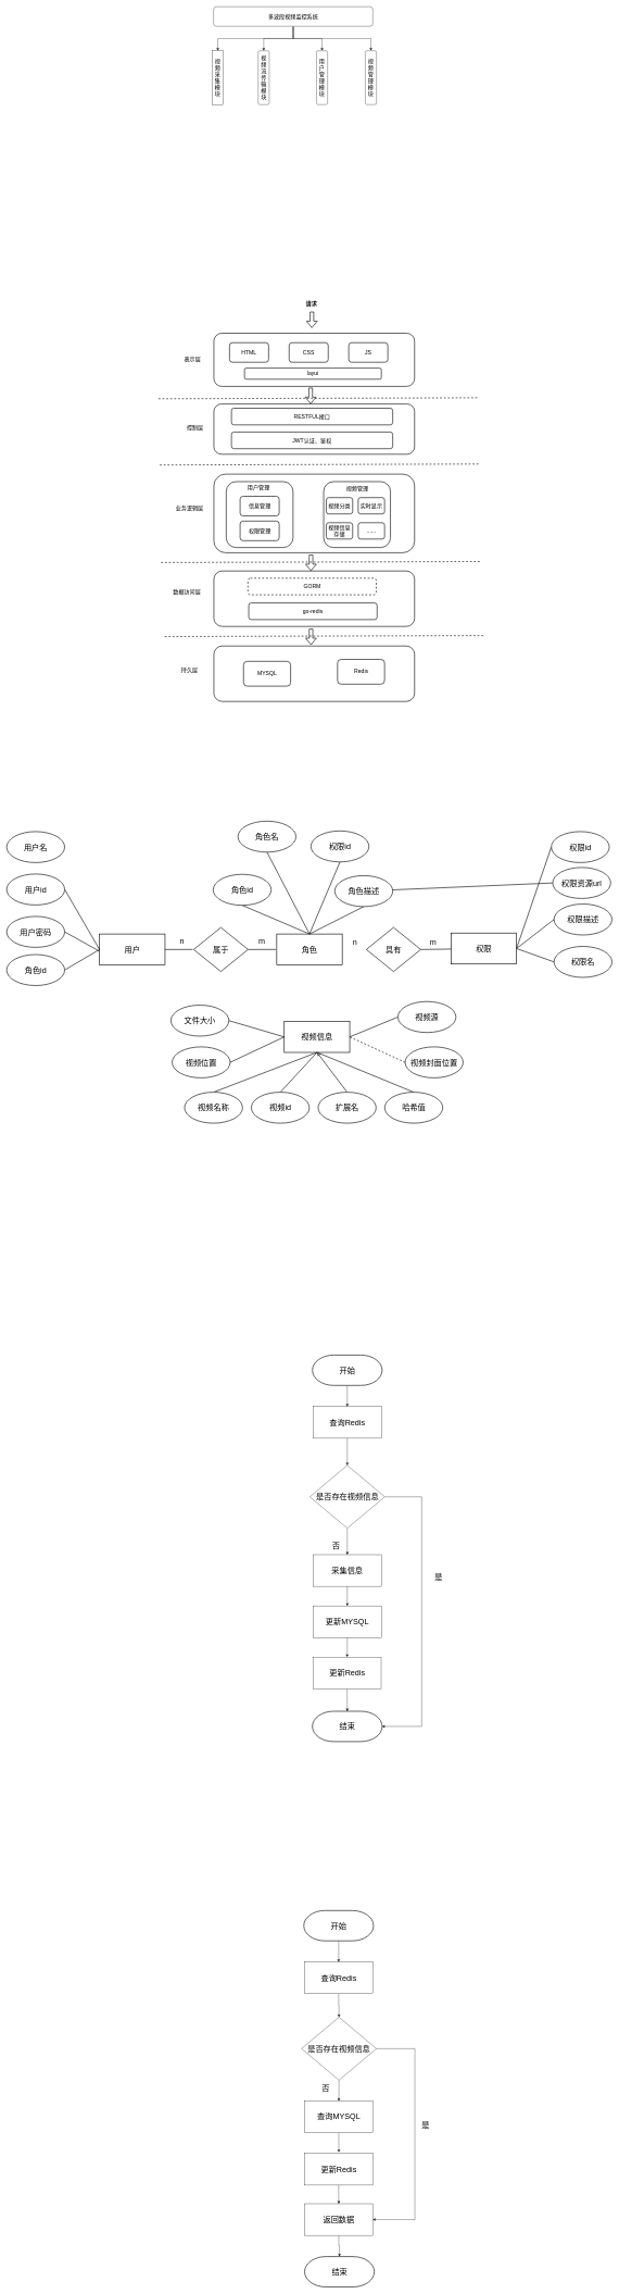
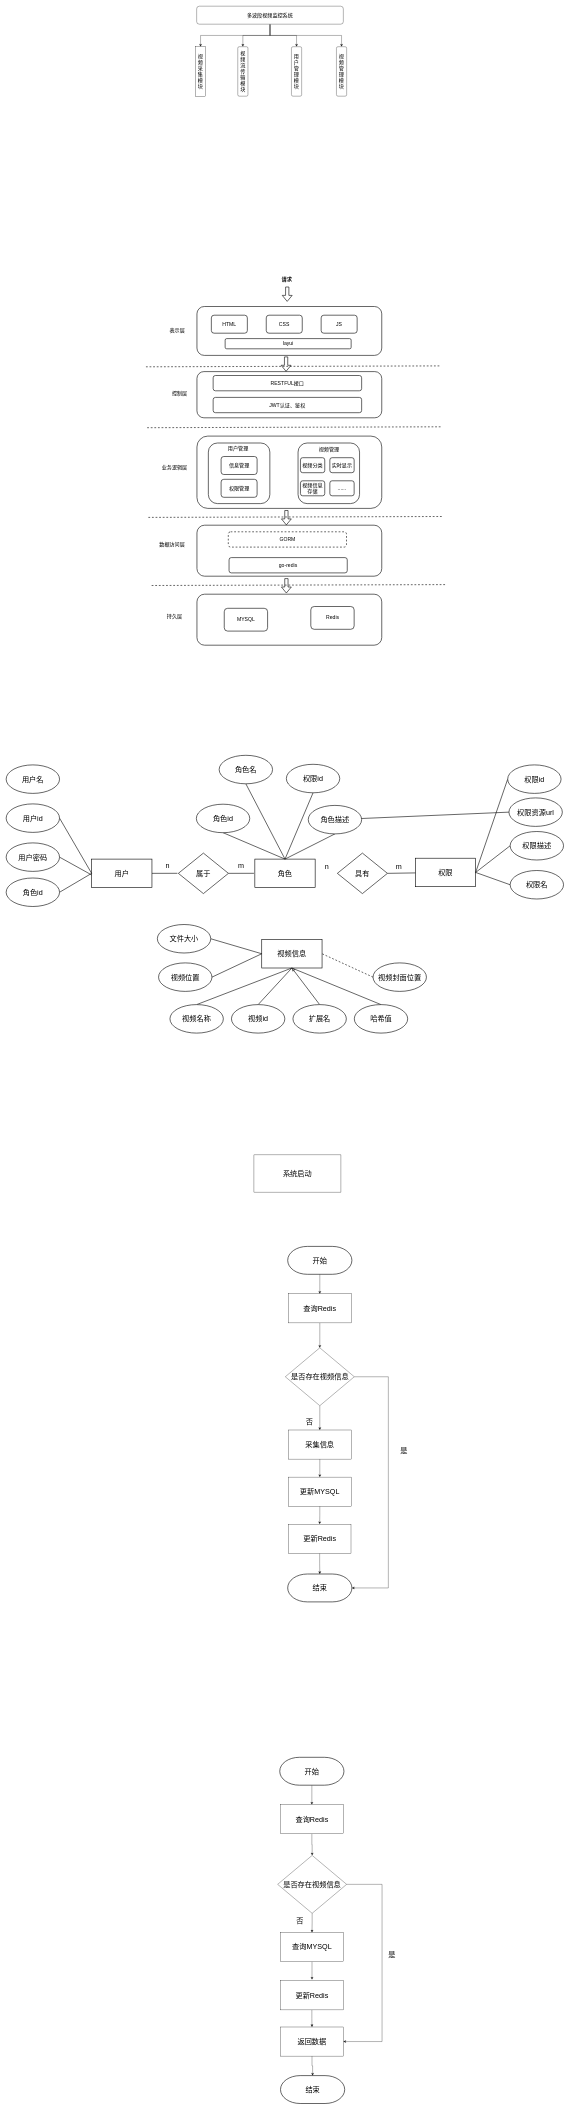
- <mxCell id="36" value="go-redis" style="rounded=1;whiteSpace=wrap;html=1;fontSize=17;fontStyle=0;strokeWidth=2;" parent="1" vertex="1"><mxGeometry x="763" y="1848" width="394" height="51" as="geometry" /></mxCell>
+ <mxCell id="36" value="go-redis" style="rounded=1;whiteSpace=wrap;html=1;fontSize=17;fontStyle=0;strokeWidth=2;" parent="1" vertex="1"><mxGeometry x="763" y="1858" width="394" height="51" as="geometry" /></mxCell>
- <mxCell id="73" value="视频源" style="ellipse;whiteSpace=wrap;html=1;strokeWidth=2;fontSize=24;fontStyle=0" parent="1" vertex="1"><mxGeometry x="1221" y="3070" width="178" height="95" as="geometry" /></mxCell>
- <mxCell id="72" style="edgeStyle=none;rounded=0;orthogonalLoop=1;jettySize=auto;html=1;exitX=0;exitY=0.5;exitDx=0;exitDy=0;entryX=1;entryY=0.5;entryDx=0;entryDy=0;strokeWidth=2;fontSize=24;endArrow=none;endFill=0;fontStyle=0" parent="1" source="73" target="52" edge="1"><mxGeometry relative="1" as="geometry" /></mxCell>
+ <mxCell id="102" value="&lt;font style=&quot;font-size: 24px;&quot;&gt;系统启动&lt;/font&gt;" style="rounded=0;whiteSpace=wrap;html=1;" parent="1" vertex="1"><mxGeometry x="846" y="3849" width="290" height="124" as="geometry" /></mxCell>
